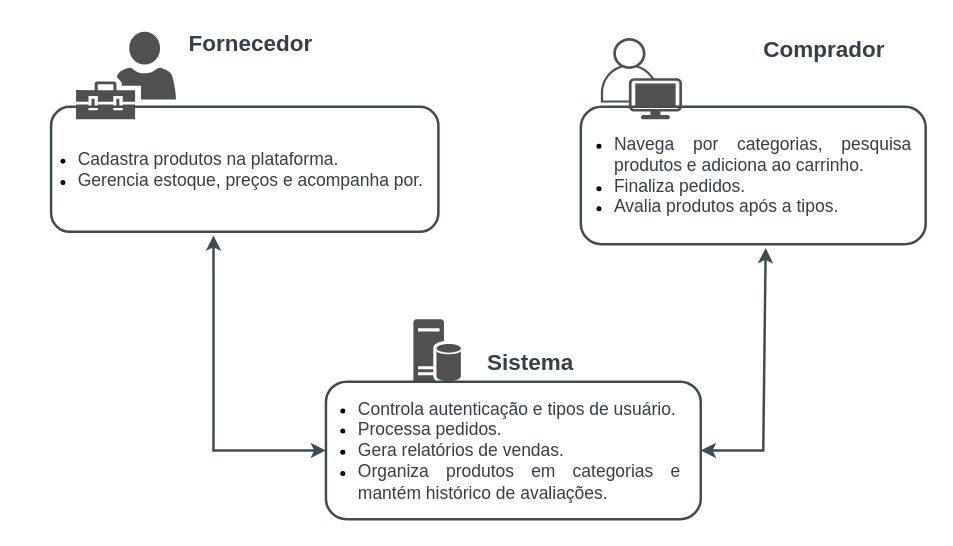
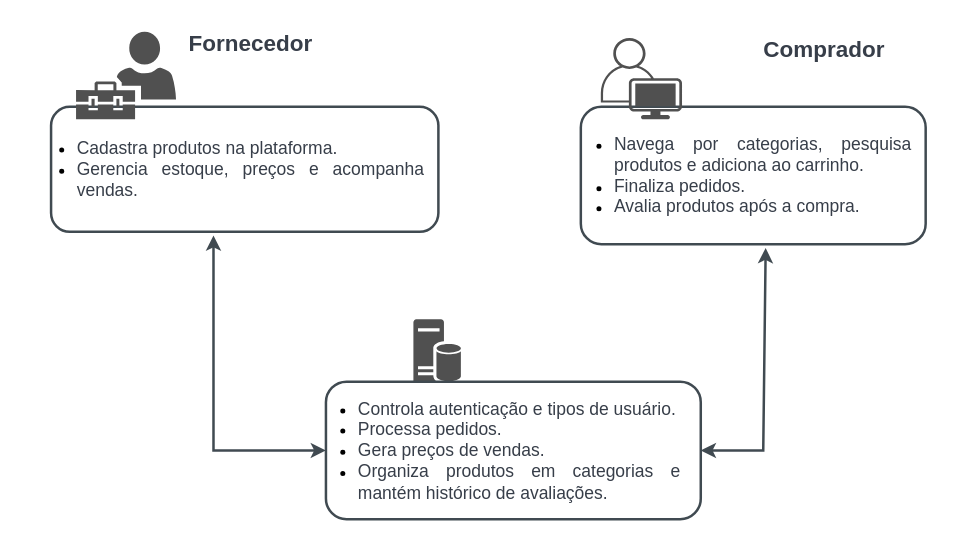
- <mxCell id="6" value="&lt;ul&gt;&lt;li style=&quot;text-align: justify;&quot;&gt;&lt;font style=&quot;color: rgb(55, 62, 73); font-size: 14px;&quot;&gt;Cadastra produtos na plataforma.&lt;/font&gt;&lt;/li&gt;&lt;li style=&quot;text-align: justify;&quot;&gt;&lt;font style=&quot;color: rgb(55, 62, 73); font-size: 14px;&quot;&gt;Gerencia estoque, preços e acompanha por.&lt;/font&gt;&lt;/li&gt;&lt;/ul&gt;&lt;p&gt;&lt;/p&gt;" style="text;html=1;align=center;verticalAlign=middle;whiteSpace=wrap;rounded=0;" vertex="1" parent="1"><mxGeometry x="20" y="105" width="320" height="60" as="geometry" /></mxCell>
+ <mxCell id="6" value="&lt;ul&gt;&lt;li style=&quot;text-align: justify;&quot;&gt;&lt;font style=&quot;color: rgb(55, 62, 73); font-size: 14px;&quot;&gt;Cadastra produtos na plataforma.&lt;/font&gt;&lt;/li&gt;&lt;li style=&quot;text-align: justify;&quot;&gt;&lt;font style=&quot;color: rgb(55, 62, 73); font-size: 14px;&quot;&gt;Gerencia estoque, preços e acompanha vendas.&lt;/font&gt;&lt;/li&gt;&lt;/ul&gt;&lt;p&gt;&lt;/p&gt;" style="text;html=1;align=center;verticalAlign=middle;whiteSpace=wrap;rounded=0;" vertex="1" parent="1"><mxGeometry x="20" y="105" width="320" height="60" as="geometry" /></mxCell>
- <mxCell id="10" value="&lt;ul&gt;&lt;li style=&quot;text-align: justify;&quot;&gt;&lt;font style=&quot;color: rgb(55, 62, 73); font-size: 14px;&quot;&gt;Navega por categorias, pesquisa produtos e adiciona ao carrinho.&lt;/font&gt;&lt;/li&gt;&lt;li style=&quot;text-align: justify;&quot;&gt;&lt;font style=&quot;color: rgb(55, 62, 73); font-size: 14px;&quot;&gt;Finaliza pedidos.&lt;/font&gt;&lt;/li&gt;&lt;li style=&quot;text-align: justify;&quot;&gt;&lt;font style=&quot;color: rgb(55, 62, 73); font-size: 14px;&quot;&gt;Avalia produtos após a tipos.&lt;/font&gt;&lt;/li&gt;&lt;/ul&gt;&lt;p&gt;&lt;/p&gt;" style="text;html=1;align=center;verticalAlign=middle;whiteSpace=wrap;rounded=0;" vertex="1" parent="1"><mxGeometry x="450" y="110" width="280" height="60" as="geometry" /></mxCell>
+ <mxCell id="10" value="&lt;ul&gt;&lt;li style=&quot;text-align: justify;&quot;&gt;&lt;font style=&quot;color: rgb(55, 62, 73); font-size: 14px;&quot;&gt;Navega por categorias, pesquisa produtos e adiciona ao carrinho.&lt;/font&gt;&lt;/li&gt;&lt;li style=&quot;text-align: justify;&quot;&gt;&lt;font style=&quot;color: rgb(55, 62, 73); font-size: 14px;&quot;&gt;Finaliza pedidos.&lt;/font&gt;&lt;/li&gt;&lt;li style=&quot;text-align: justify;&quot;&gt;&lt;font style=&quot;color: rgb(55, 62, 73); font-size: 14px;&quot;&gt;Avalia produtos após a compra.&lt;/font&gt;&lt;/li&gt;&lt;/ul&gt;&lt;p&gt;&lt;/p&gt;" style="text;html=1;align=center;verticalAlign=middle;whiteSpace=wrap;rounded=0;" vertex="1" parent="1"><mxGeometry x="450" y="110" width="280" height="60" as="geometry" /></mxCell>
- <mxCell id="12" value="&lt;font style=&quot;color: light-dark(rgb(55, 62, 73), rgb(34, 53, 72)); font-size: 18px;&quot;&gt;&lt;b style=&quot;&quot;&gt;Sistema&lt;/b&gt;&lt;/font&gt;" style="text;html=1;align=center;verticalAlign=middle;whiteSpace=wrap;rounded=0;" vertex="1" parent="1"><mxGeometry x="394" y="275" width="60" height="30" as="geometry" /></mxCell>
- <mxCell id="13" value="&lt;ul&gt;&lt;li style=&quot;text-align: justify;&quot;&gt;&lt;font style=&quot;font-size: 14px;&quot; color=&quot;#373e49&quot;&gt;Controla autenticação e tipos de usuário.&lt;/font&gt;&lt;/li&gt;&lt;li style=&quot;text-align: justify;&quot;&gt;&lt;font style=&quot;font-size: 14px;&quot; color=&quot;#373e49&quot;&gt;Processa pedidos.&lt;/font&gt;&lt;/li&gt;&lt;li style=&quot;text-align: justify;&quot;&gt;&lt;font style=&quot;font-size: 14px;&quot; color=&quot;#373e49&quot;&gt;Gera relatórios de vendas.&lt;/font&gt;&lt;/li&gt;&lt;li style=&quot;text-align: justify;&quot;&gt;&lt;font style=&quot;font-size: 14px;&quot; color=&quot;#373e49&quot;&gt;Organiza produtos em categorias e mantém histórico de avaliações.&lt;/font&gt;&lt;/li&gt;&lt;/ul&gt;&lt;p&gt;&lt;/p&gt;" style="text;html=1;align=center;verticalAlign=middle;whiteSpace=wrap;rounded=0;" vertex="1" parent="1"><mxGeometry x="245" y="332.5" width="300" height="55" as="geometry" /></mxCell>
+ <mxCell id="13" value="&lt;ul&gt;&lt;li style=&quot;text-align: justify;&quot;&gt;&lt;font style=&quot;font-size: 14px;&quot; color=&quot;#373e49&quot;&gt;Controla autenticação e tipos de usuário.&lt;/font&gt;&lt;/li&gt;&lt;li style=&quot;text-align: justify;&quot;&gt;&lt;font style=&quot;font-size: 14px;&quot; color=&quot;#373e49&quot;&gt;Processa pedidos.&lt;/font&gt;&lt;/li&gt;&lt;li style=&quot;text-align: justify;&quot;&gt;&lt;font style=&quot;font-size: 14px;&quot; color=&quot;#373e49&quot;&gt;Gera preços de vendas.&lt;/font&gt;&lt;/li&gt;&lt;li style=&quot;text-align: justify;&quot;&gt;&lt;font style=&quot;font-size: 14px;&quot; color=&quot;#373e49&quot;&gt;Organiza produtos em categorias e mantém histórico de avaliações.&lt;/font&gt;&lt;/li&gt;&lt;/ul&gt;&lt;p&gt;&lt;/p&gt;" style="text;html=1;align=center;verticalAlign=middle;whiteSpace=wrap;rounded=0;" vertex="1" parent="1"><mxGeometry x="245" y="332.5" width="300" height="55" as="geometry" /></mxCell>
